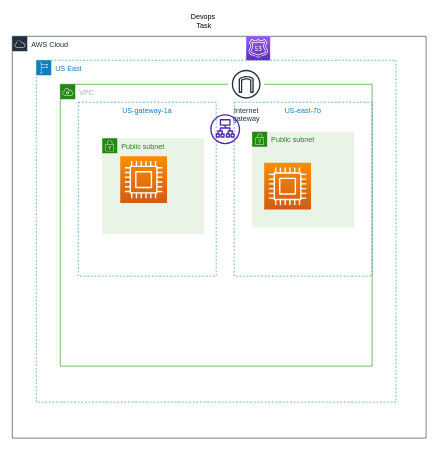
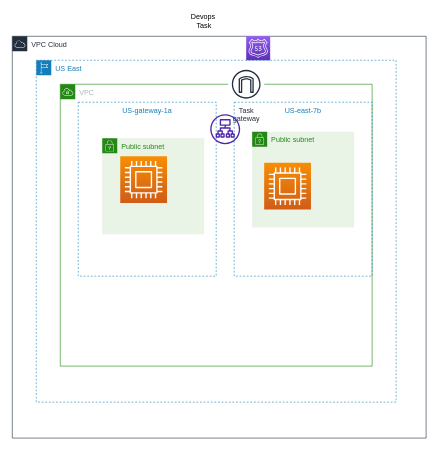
- <mxCell id="2" value="AWS Cloud" style="points=[[0,0],[0.25,0],[0.5,0],[0.75,0],[1,0],[1,0.25],[1,0.5],[1,0.75],[1,1],[0.75,1],[0.5,1],[0.25,1],[0,1],[0,0.75],[0,0.5],[0,0.25]];outlineConnect=0;gradientColor=none;html=1;whiteSpace=wrap;fontSize=12;fontStyle=0;container=1;pointerEvents=0;collapsible=0;recursiveResize=0;shape=mxgraph.aws4.group;grIcon=mxgraph.aws4.group_aws_cloud;strokeColor=#232F3E;fillColor=none;verticalAlign=top;align=left;spacingLeft=30;fontColor=#232F3E;dashed=0;" vertex="1" parent="1"><mxGeometry x="20" y="60" width="690" height="670" as="geometry" /></mxCell>
+ <mxCell id="2" value="VPC Cloud" style="points=[[0,0],[0.25,0],[0.5,0],[0.75,0],[1,0],[1,0.25],[1,0.5],[1,0.75],[1,1],[0.75,1],[0.5,1],[0.25,1],[0,1],[0,0.75],[0,0.5],[0,0.25]];outlineConnect=0;gradientColor=none;html=1;whiteSpace=wrap;fontSize=12;fontStyle=0;container=1;pointerEvents=0;collapsible=0;recursiveResize=0;shape=mxgraph.aws4.group;grIcon=mxgraph.aws4.group_aws_cloud;strokeColor=#232F3E;fillColor=none;verticalAlign=top;align=left;spacingLeft=30;fontColor=#232F3E;dashed=0;" vertex="1" parent="1"><mxGeometry x="20" y="60" width="690" height="670" as="geometry" /></mxCell>
- <mxCell id="10" value="Internet&#10;gateway" style="sketch=0;outlineConnect=0;fontColor=#232F3E;gradientColor=none;strokeColor=#232F3E;fillColor=#ffffff;dashed=0;verticalLabelPosition=bottom;verticalAlign=top;align=center;html=1;fontSize=12;fontStyle=0;aspect=fixed;shape=mxgraph.aws4.resourceIcon;resIcon=mxgraph.aws4.internet_gateway;" vertex="1" parent="6"><mxGeometry x="280" y="-30" width="60" height="60" as="geometry" /></mxCell>
+ <mxCell id="10" value="Task&#10;gateway" style="sketch=0;outlineConnect=0;fontColor=#232F3E;gradientColor=none;strokeColor=#232F3E;fillColor=#ffffff;dashed=0;verticalLabelPosition=bottom;verticalAlign=top;align=center;html=1;fontSize=12;fontStyle=0;aspect=fixed;shape=mxgraph.aws4.resourceIcon;resIcon=mxgraph.aws4.internet_gateway;" vertex="1" parent="6"><mxGeometry x="280" y="-30" width="60" height="60" as="geometry" /></mxCell>
